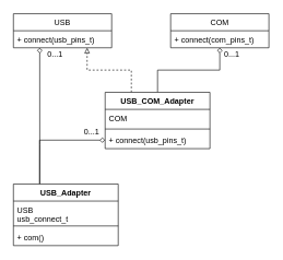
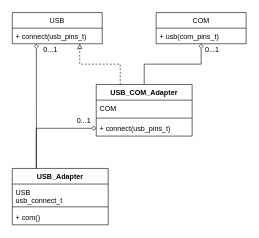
- <mxCell id="5" value="+ connect(com_pins_t)" style="text;strokeColor=none;fillColor=none;align=left;verticalAlign=top;spacingLeft=4;spacingRight=4;overflow=hidden;rotatable=0;points=[[0,0.5],[1,0.5]];portConstraint=eastwest;" vertex="1" parent="4"><mxGeometry y="26" width="150" height="26" as="geometry" /></mxCell>
+ <mxCell id="5" value="+ usb(com_pins_t)" style="text;strokeColor=none;fillColor=none;align=left;verticalAlign=top;spacingLeft=4;spacingRight=4;overflow=hidden;rotatable=0;points=[[0,0.5],[1,0.5]];portConstraint=eastwest;" vertex="1" parent="4"><mxGeometry y="26" width="150" height="26" as="geometry" /></mxCell>
